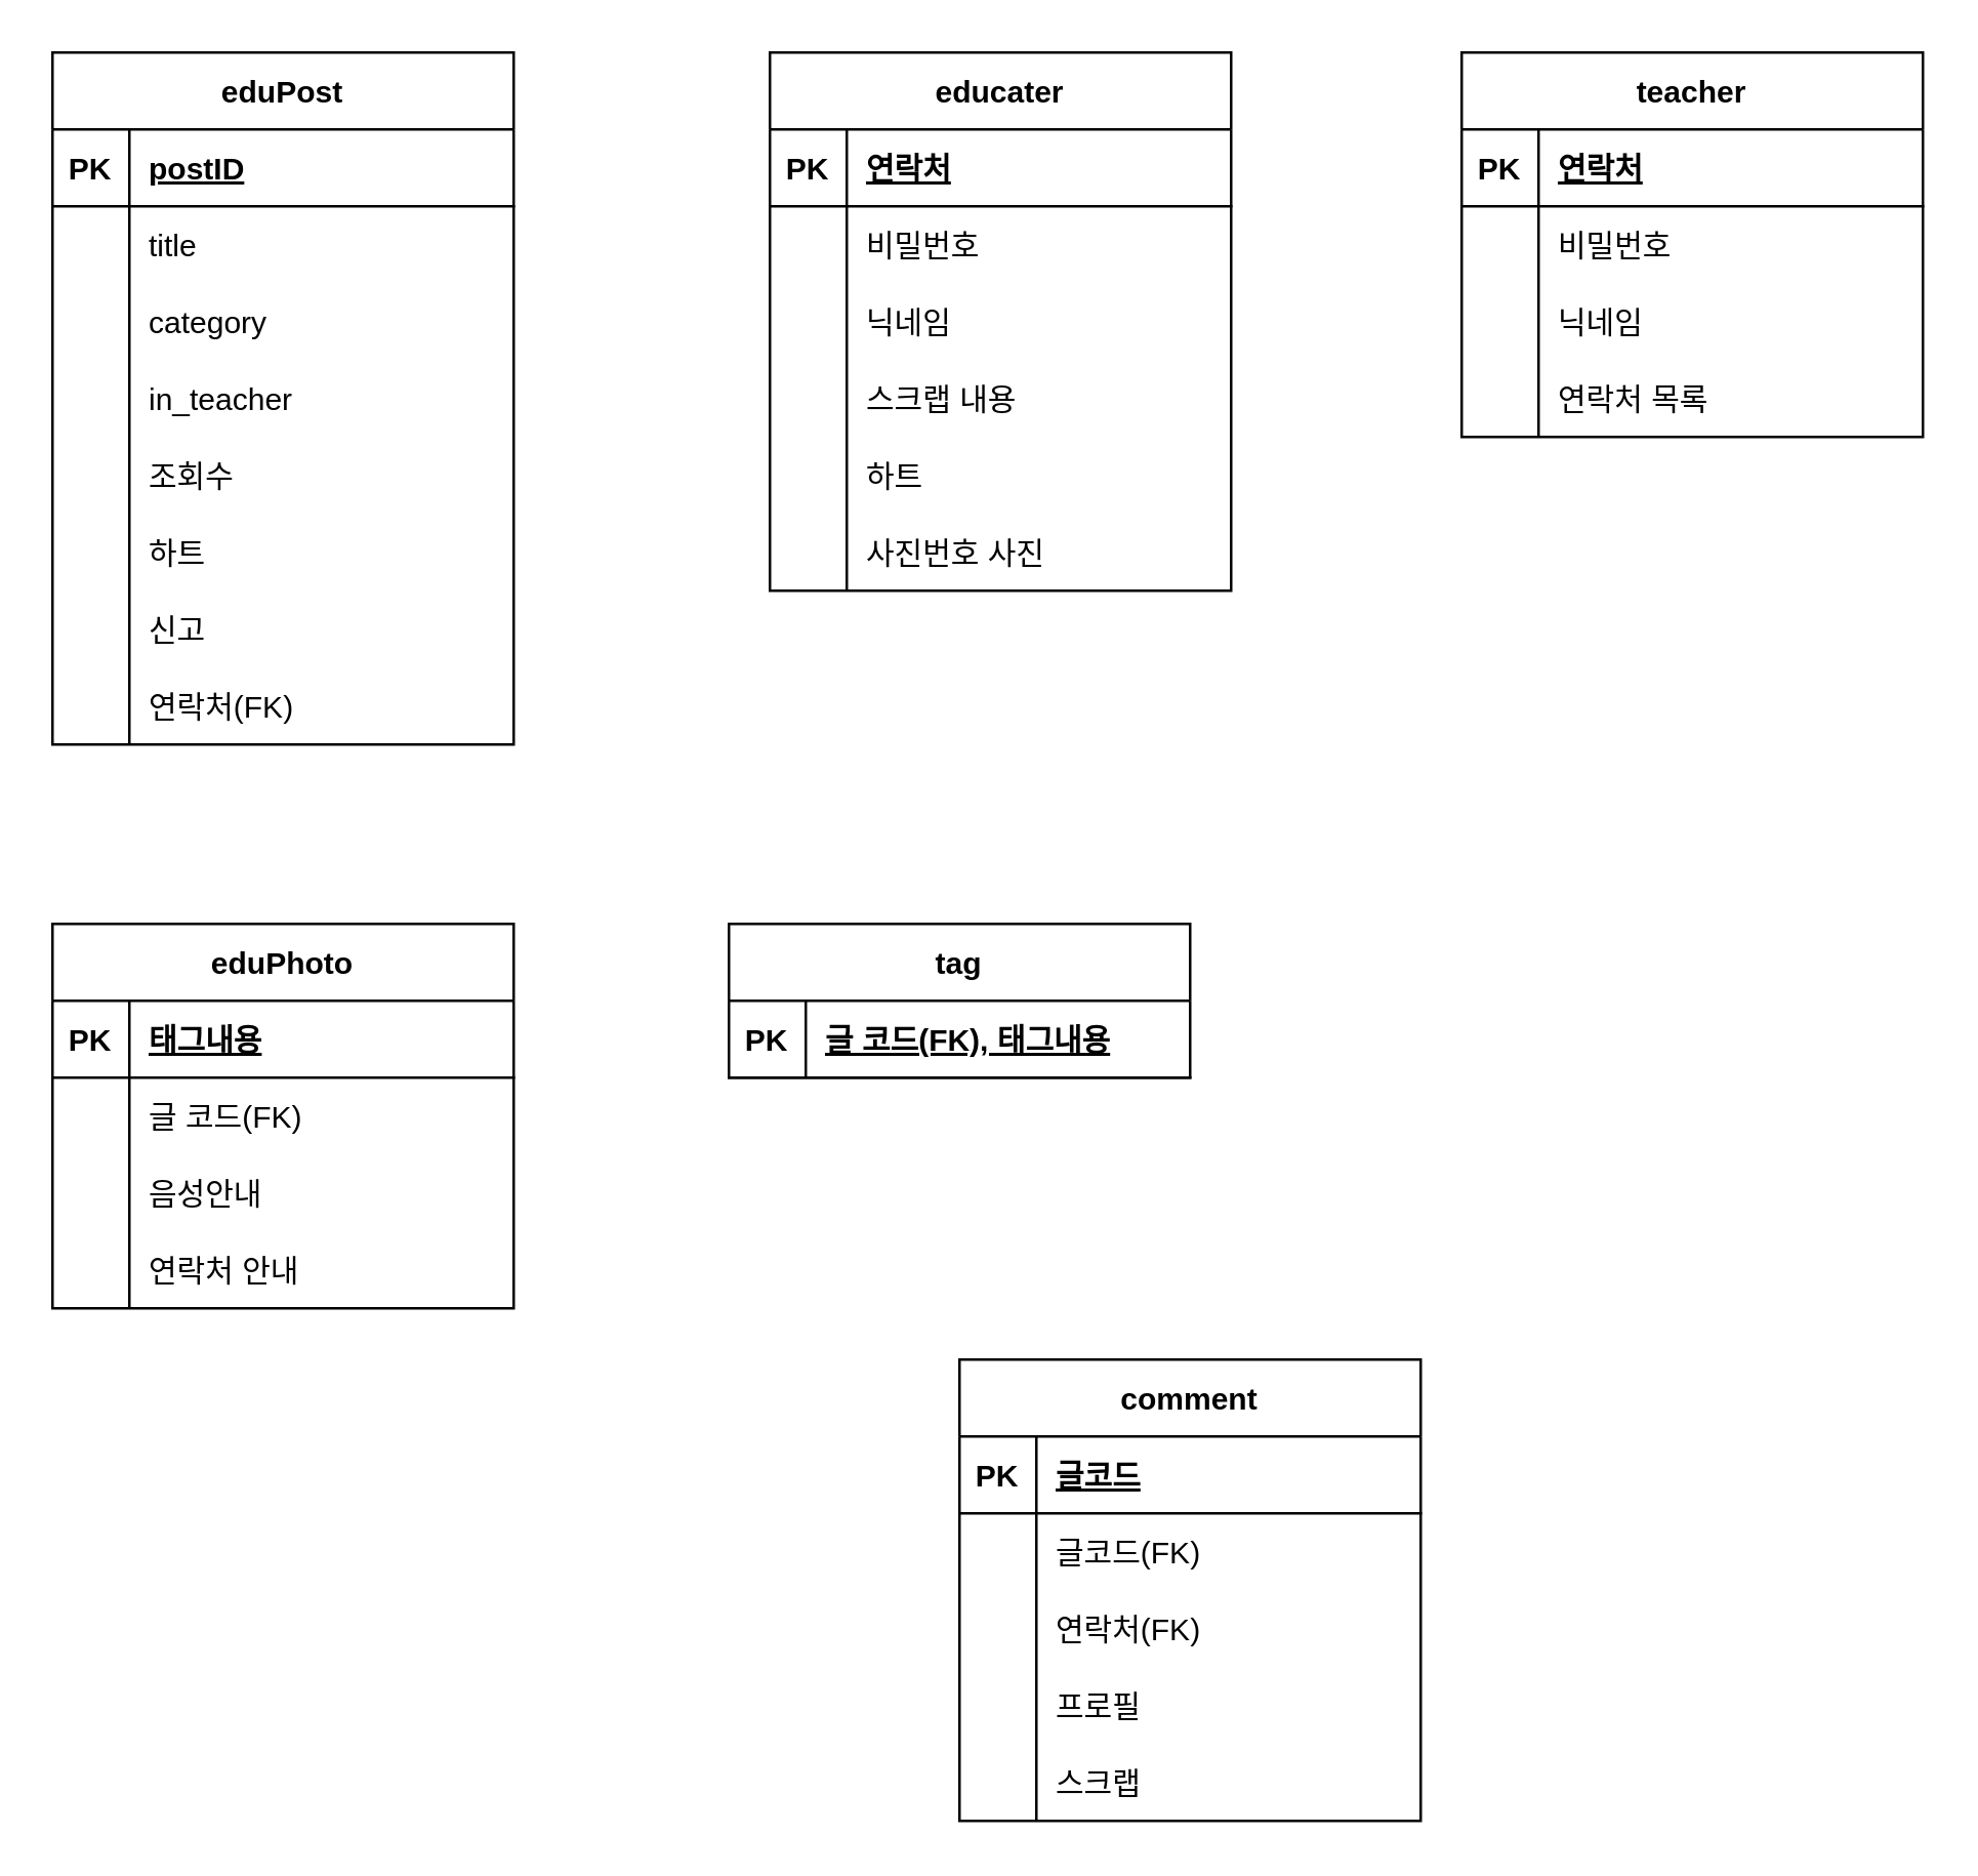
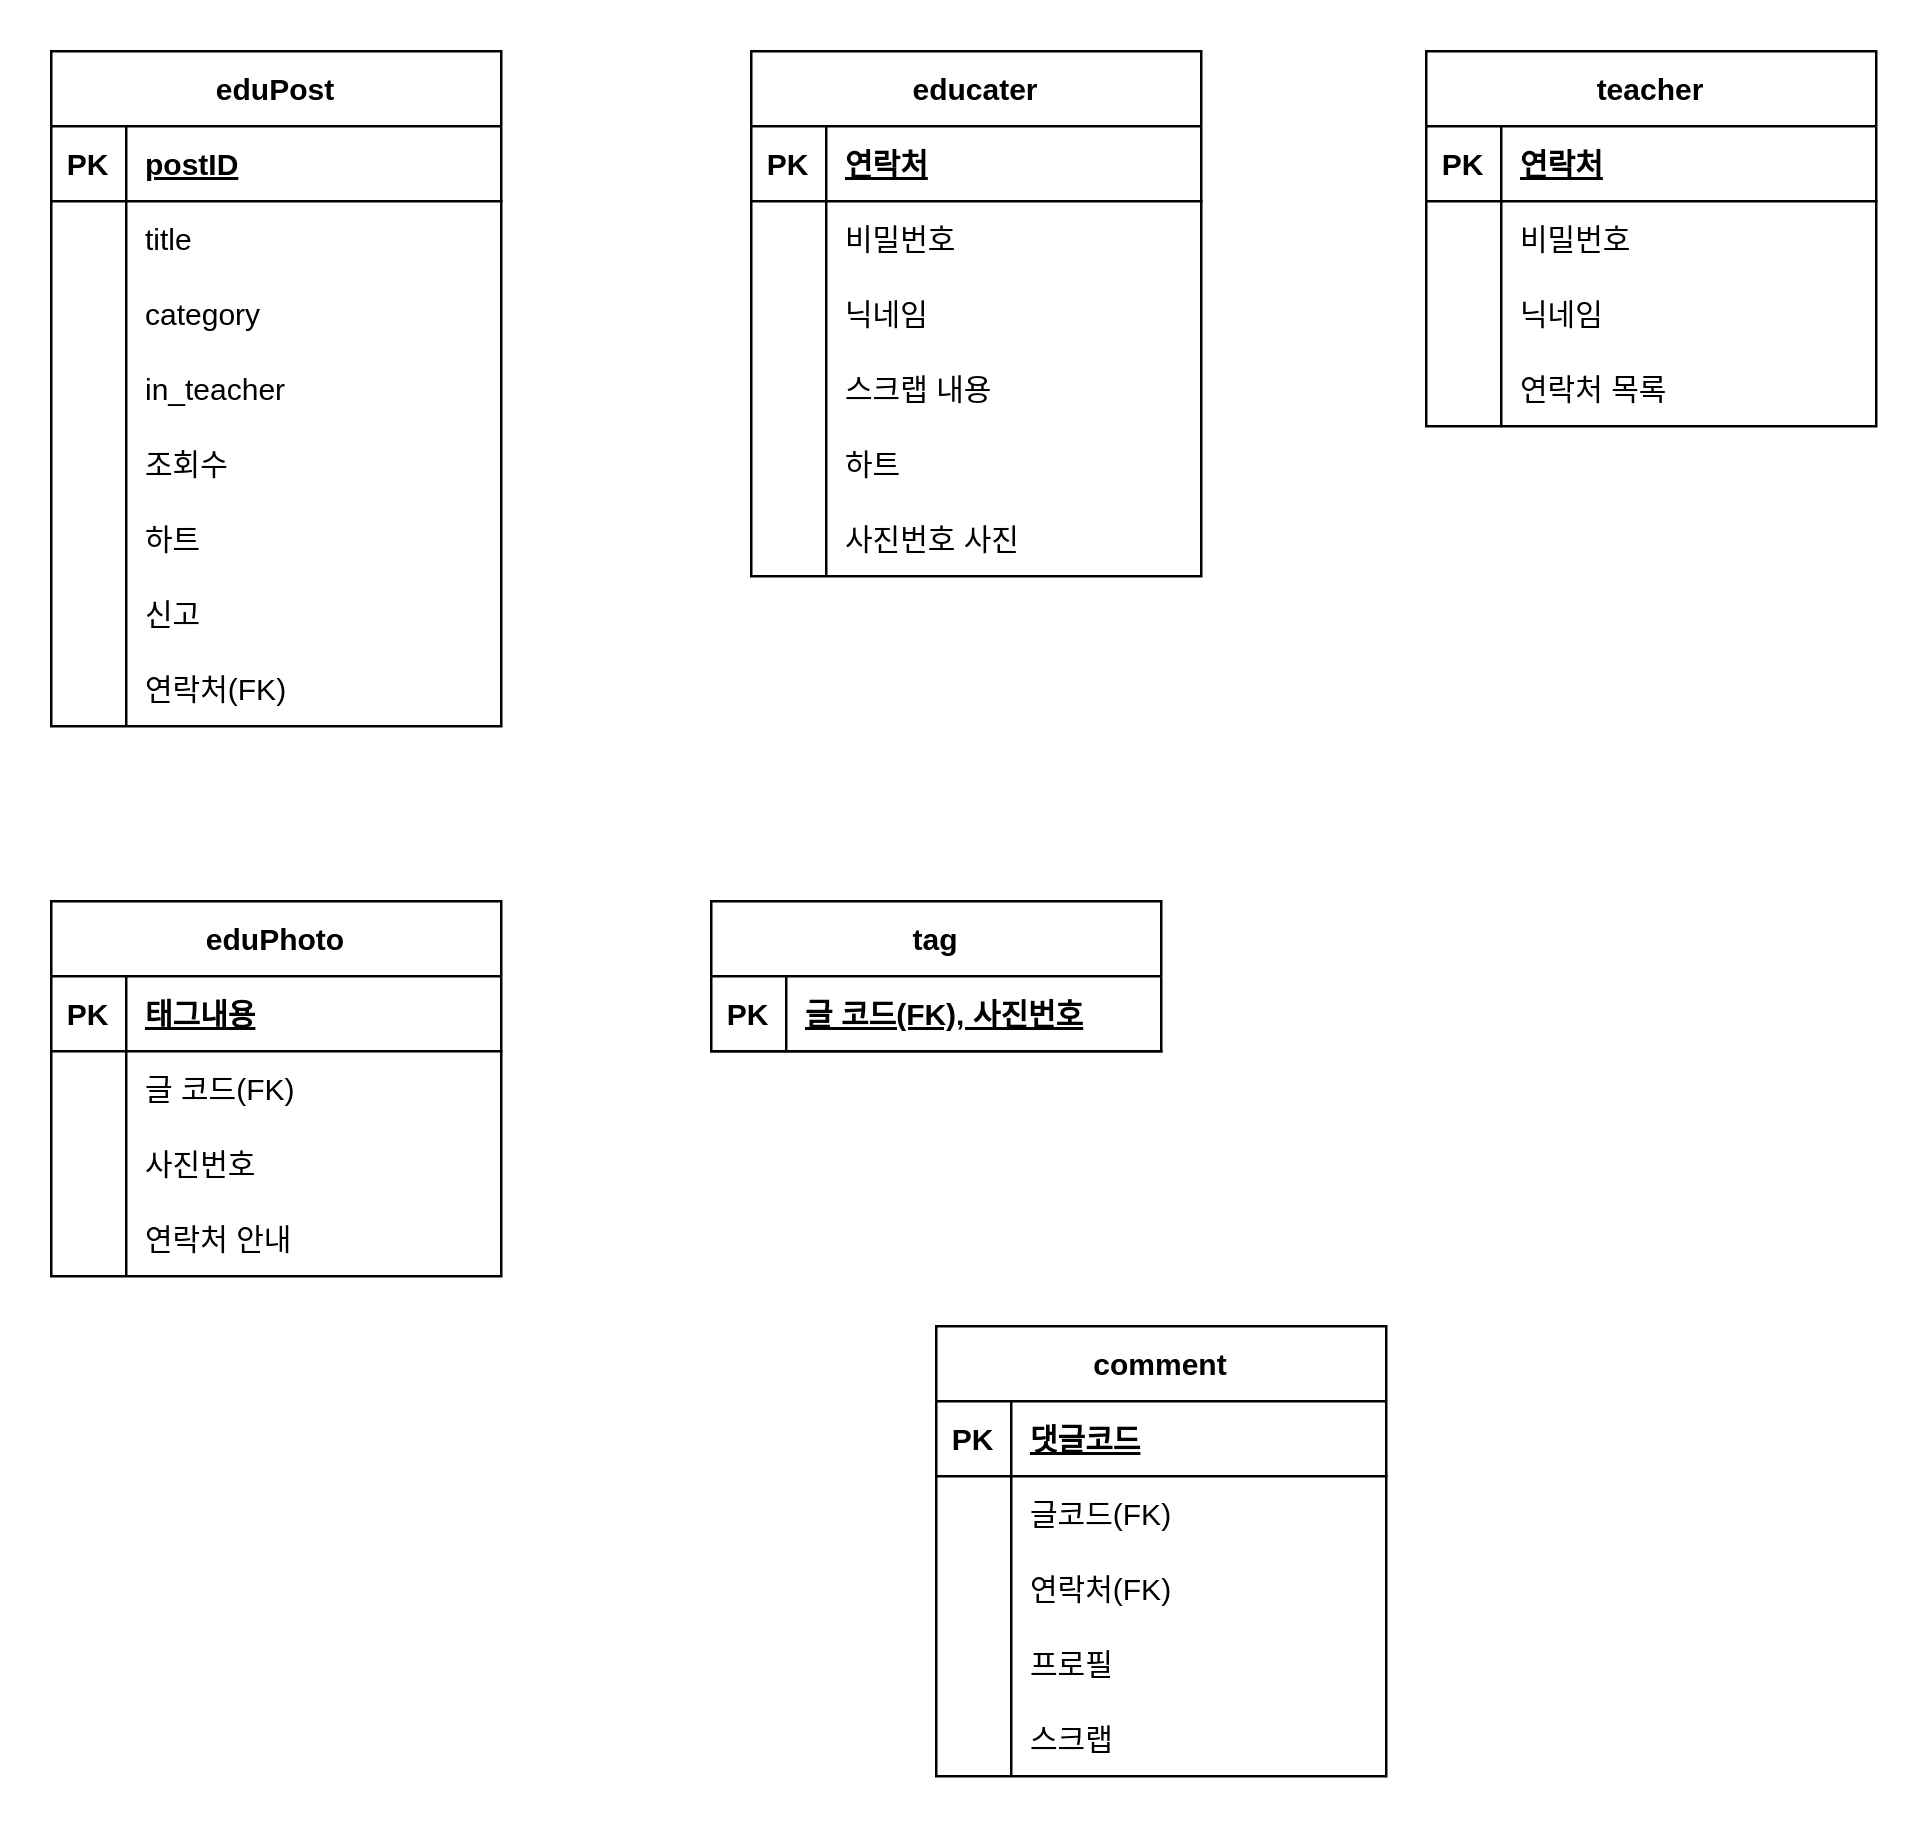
- <mxCell id="75" value="글 코드(FK), 태그내용" style="shape=partialRectangle;connectable=0;fillColor=none;top=0;left=0;bottom=0;right=0;align=left;spacingLeft=6;fontStyle=5;overflow=hidden;" vertex="1" parent="73"><mxGeometry x="30" width="150" height="30" as="geometry"><mxRectangle width="150" height="30" as="alternateBounds" /></mxGeometry></mxCell>
+ <mxCell id="75" value="글 코드(FK), 사진번호" style="shape=partialRectangle;connectable=0;fillColor=none;top=0;left=0;bottom=0;right=0;align=left;spacingLeft=6;fontStyle=5;overflow=hidden;" vertex="1" parent="73"><mxGeometry x="30" width="150" height="30" as="geometry"><mxRectangle width="150" height="30" as="alternateBounds" /></mxGeometry></mxCell>
- <mxCell id="36" value="음성안내" style="shape=partialRectangle;connectable=0;fillColor=none;top=0;left=0;bottom=0;right=0;align=left;spacingLeft=6;overflow=hidden;" vertex="1" parent="34"><mxGeometry x="30" width="150" height="30" as="geometry"><mxRectangle width="150" height="30" as="alternateBounds" /></mxGeometry></mxCell>
+ <mxCell id="36" value="사진번호" style="shape=partialRectangle;connectable=0;fillColor=none;top=0;left=0;bottom=0;right=0;align=left;spacingLeft=6;overflow=hidden;" vertex="1" parent="34"><mxGeometry x="30" width="150" height="30" as="geometry"><mxRectangle width="150" height="30" as="alternateBounds" /></mxGeometry></mxCell>
- <mxCell id="79" value="글코드" style="shape=partialRectangle;connectable=0;fillColor=none;top=0;left=0;bottom=0;right=0;align=left;spacingLeft=6;fontStyle=5;overflow=hidden;" vertex="1" parent="77"><mxGeometry x="30" width="150" height="30" as="geometry"><mxRectangle width="150" height="30" as="alternateBounds" /></mxGeometry></mxCell>
+ <mxCell id="79" value="댓글코드" style="shape=partialRectangle;connectable=0;fillColor=none;top=0;left=0;bottom=0;right=0;align=left;spacingLeft=6;fontStyle=5;overflow=hidden;" vertex="1" parent="77"><mxGeometry x="30" width="150" height="30" as="geometry"><mxRectangle width="150" height="30" as="alternateBounds" /></mxGeometry></mxCell>
